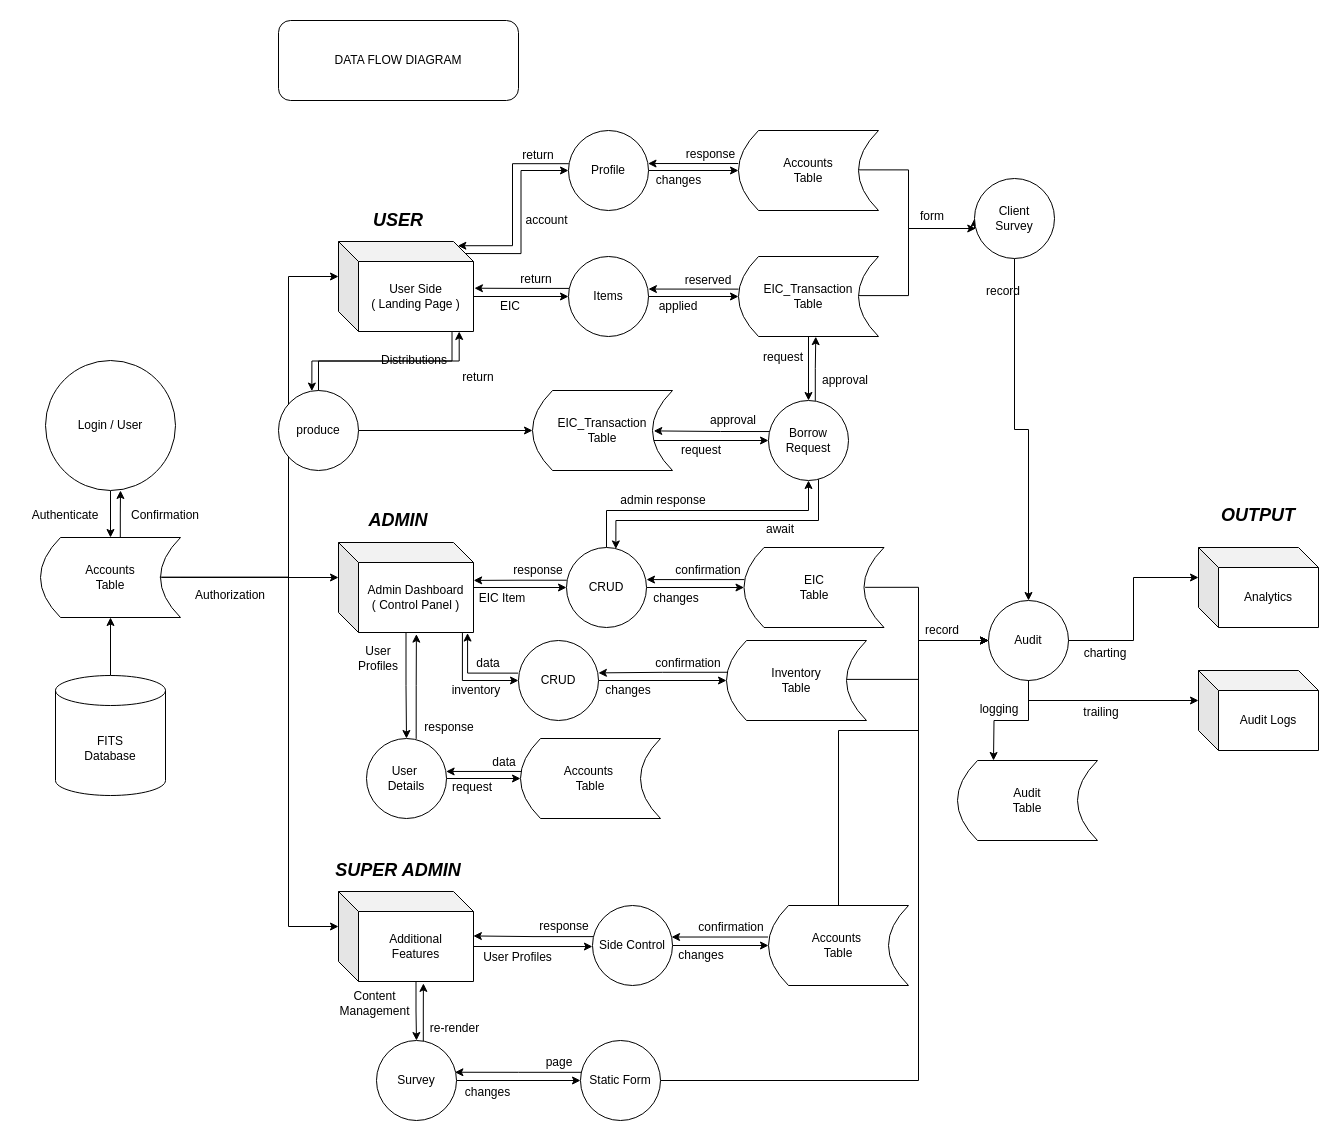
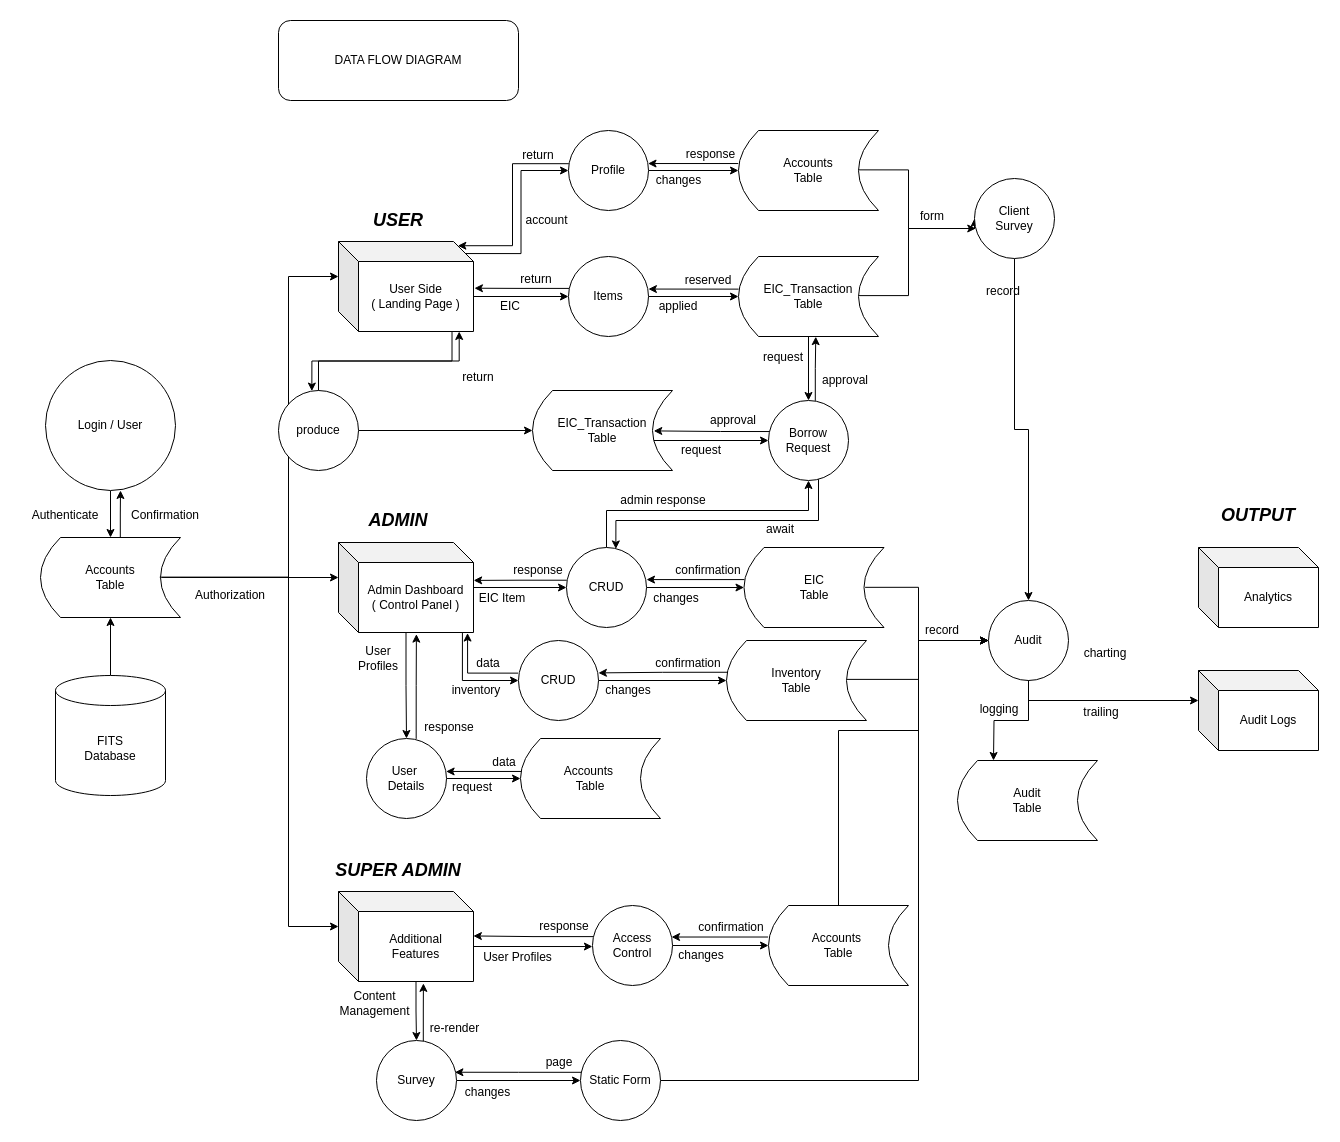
- <mxCell id="51" value="Distributions" style="text;html=1;align=center;verticalAlign=middle;whiteSpace=wrap;rounded=0;" vertex="1" parent="1"><mxGeometry x="384" y="350" width="60" height="20" as="geometry" /></mxCell>
- <mxCell id="94" style="edgeStyle=orthogonalEdgeStyle;rounded=0;orthogonalLoop=1;jettySize=auto;html=1;entryX=0;entryY=0;entryDx=0;entryDy=30;entryPerimeter=0;" edge="1" parent="1" source="89" target="93"><mxGeometry relative="1" as="geometry" /></mxCell>
- <mxCell id="110" value="Side Control" style="ellipse;whiteSpace=wrap;html=1;aspect=fixed;" vertex="1" parent="1"><mxGeometry x="592" y="905" width="80" height="80" as="geometry" /></mxCell>
+ <mxCell id="110" value="Access Control" style="ellipse;whiteSpace=wrap;html=1;aspect=fixed;" vertex="1" parent="1"><mxGeometry x="592" y="905" width="80" height="80" as="geometry" /></mxCell>
